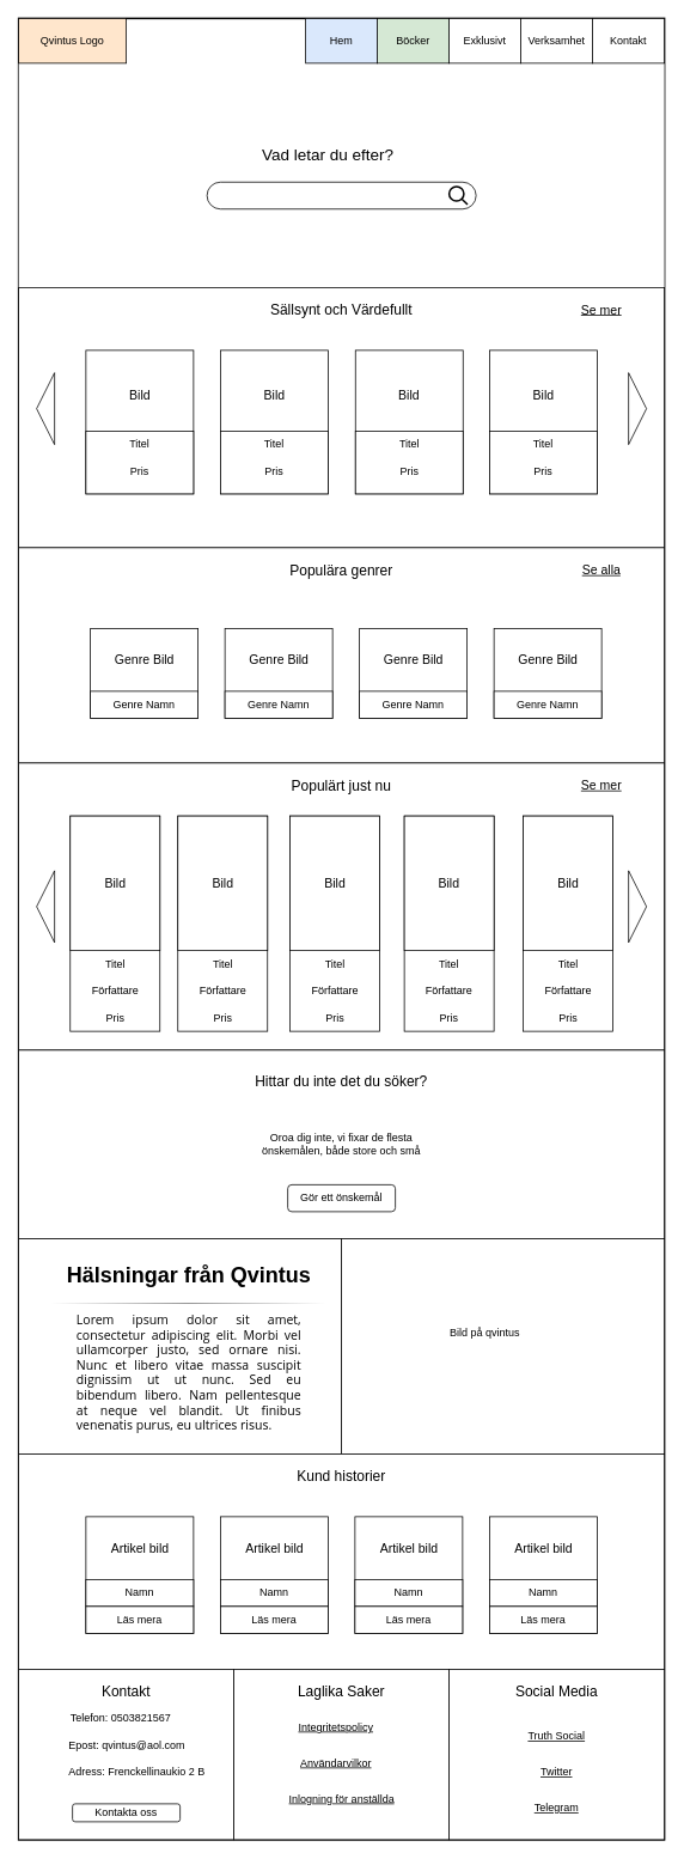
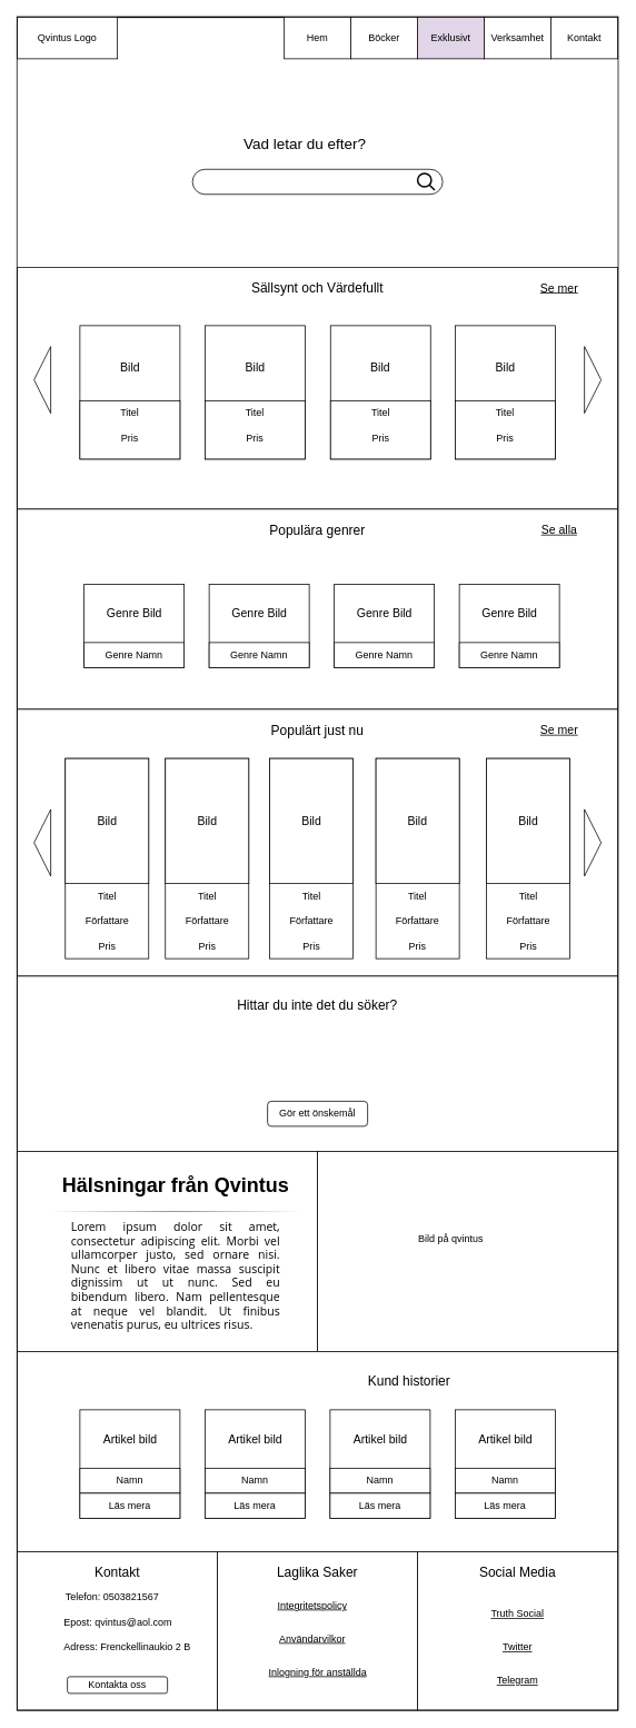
- <mxCell id="6" value="Qvintus Logo" style="rounded=0;whiteSpace=wrap;html=1;fillColor=#ffe6cc;" vertex="1" parent="1"><mxGeometry x="20" y="20" width="120" height="50" as="geometry" /></mxCell>
+ <mxCell id="6" value="Qvintus Logo" style="rounded=0;whiteSpace=wrap;html=1;" vertex="1" parent="1"><mxGeometry x="20" y="20" width="120" height="50" as="geometry" /></mxCell>
- <mxCell id="12" value="Hem" style="rounded=0;whiteSpace=wrap;html=1;fillColor=#dae8fc;" vertex="1" parent="1"><mxGeometry x="340" y="20" width="80" height="50" as="geometry" /></mxCell>
+ <mxCell id="12" value="Hem" style="rounded=0;whiteSpace=wrap;html=1;" vertex="1" parent="1"><mxGeometry x="340" y="20" width="80" height="50" as="geometry" /></mxCell>
- <mxCell id="11" value="Böcker" style="rounded=0;whiteSpace=wrap;html=1;fillColor=#d5e8d4;" vertex="1" parent="1"><mxGeometry x="420" y="20" width="80" height="50" as="geometry" /></mxCell>
+ <mxCell id="11" value="Böcker" style="rounded=0;whiteSpace=wrap;html=1;" vertex="1" parent="1"><mxGeometry x="420" y="20" width="80" height="50" as="geometry" /></mxCell>
- <mxCell id="10" value="Exklusivt" style="rounded=0;whiteSpace=wrap;html=1;" vertex="1" parent="1"><mxGeometry x="500" y="20" width="80" height="50" as="geometry" /></mxCell>
+ <mxCell id="10" value="Exklusivt" style="rounded=0;whiteSpace=wrap;html=1;fillColor=#e1d5e7;" vertex="1" parent="1"><mxGeometry x="500" y="20" width="80" height="50" as="geometry" /></mxCell>
- <mxCell id="85" value="Oroa dig inte, vi fixar de flesta önskemålen, både store och små" style="text;html=1;align=center;verticalAlign=middle;whiteSpace=wrap;rounded=0;" vertex="1" parent="1"><mxGeometry x="265" y="1230" width="230" height="90" as="geometry" /></mxCell>
- <mxCell id="92" value="&lt;span style=&quot;font-size: 16px;&quot;&gt;Kund historier&lt;/span&gt;" style="text;html=1;align=center;verticalAlign=middle;whiteSpace=wrap;rounded=0;fontSize=16;" vertex="1" parent="1"><mxGeometry x="260" y="1630" width="240" height="30" as="geometry" /></mxCell>
+ <mxCell id="92" value="&lt;span style=&quot;font-size: 16px;&quot;&gt;Kund historier&lt;/span&gt;" style="text;html=1;align=center;verticalAlign=middle;whiteSpace=wrap;rounded=0;fontSize=16;" vertex="1" parent="1"><mxGeometry x="370" y="1640" width="240" height="30" as="geometry" /></mxCell>
